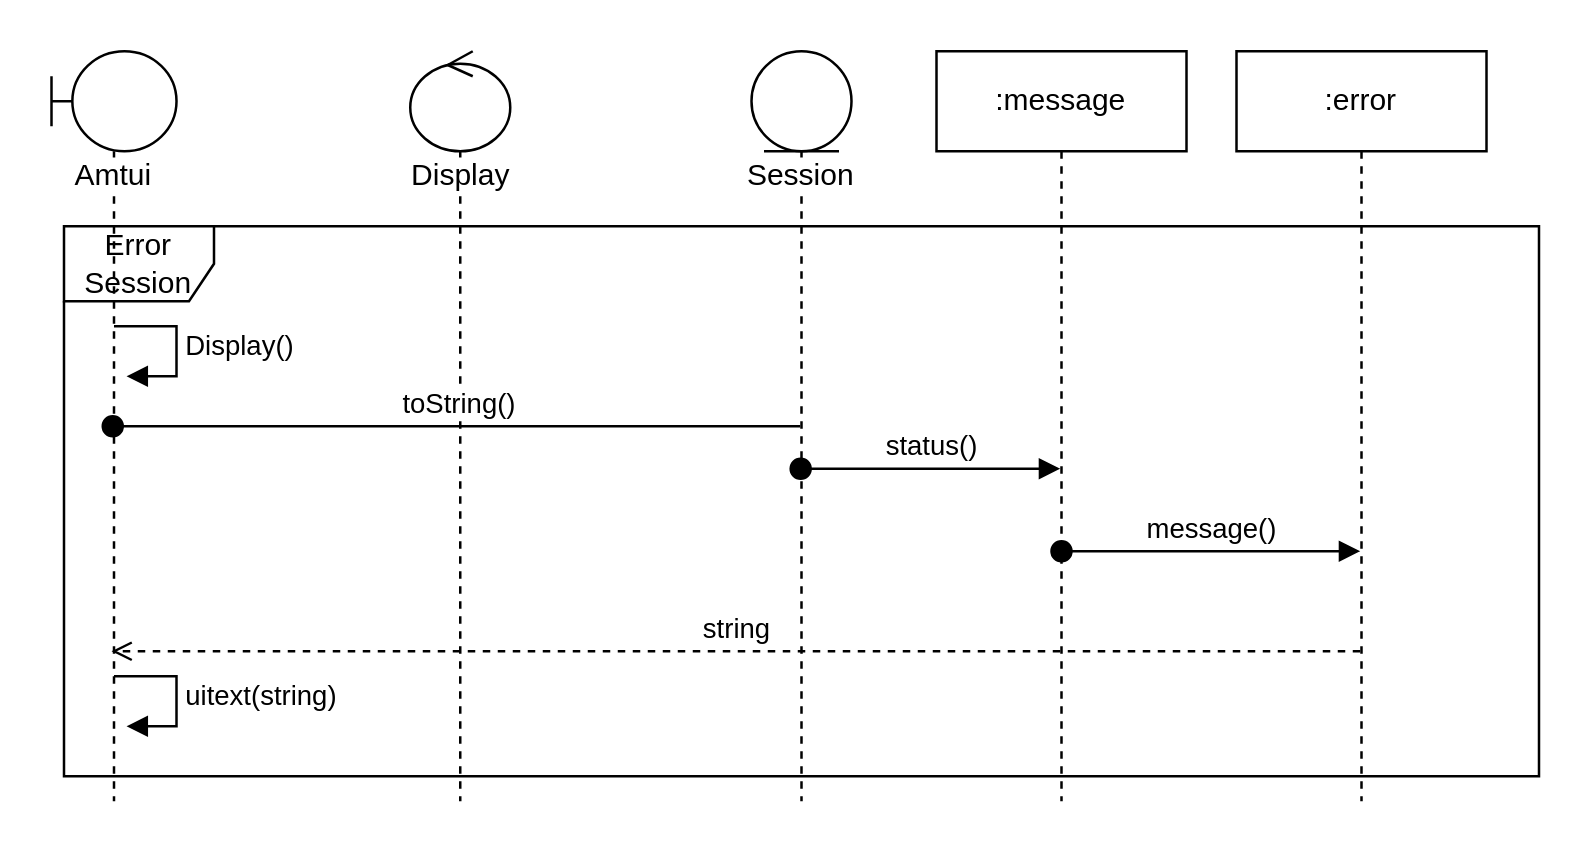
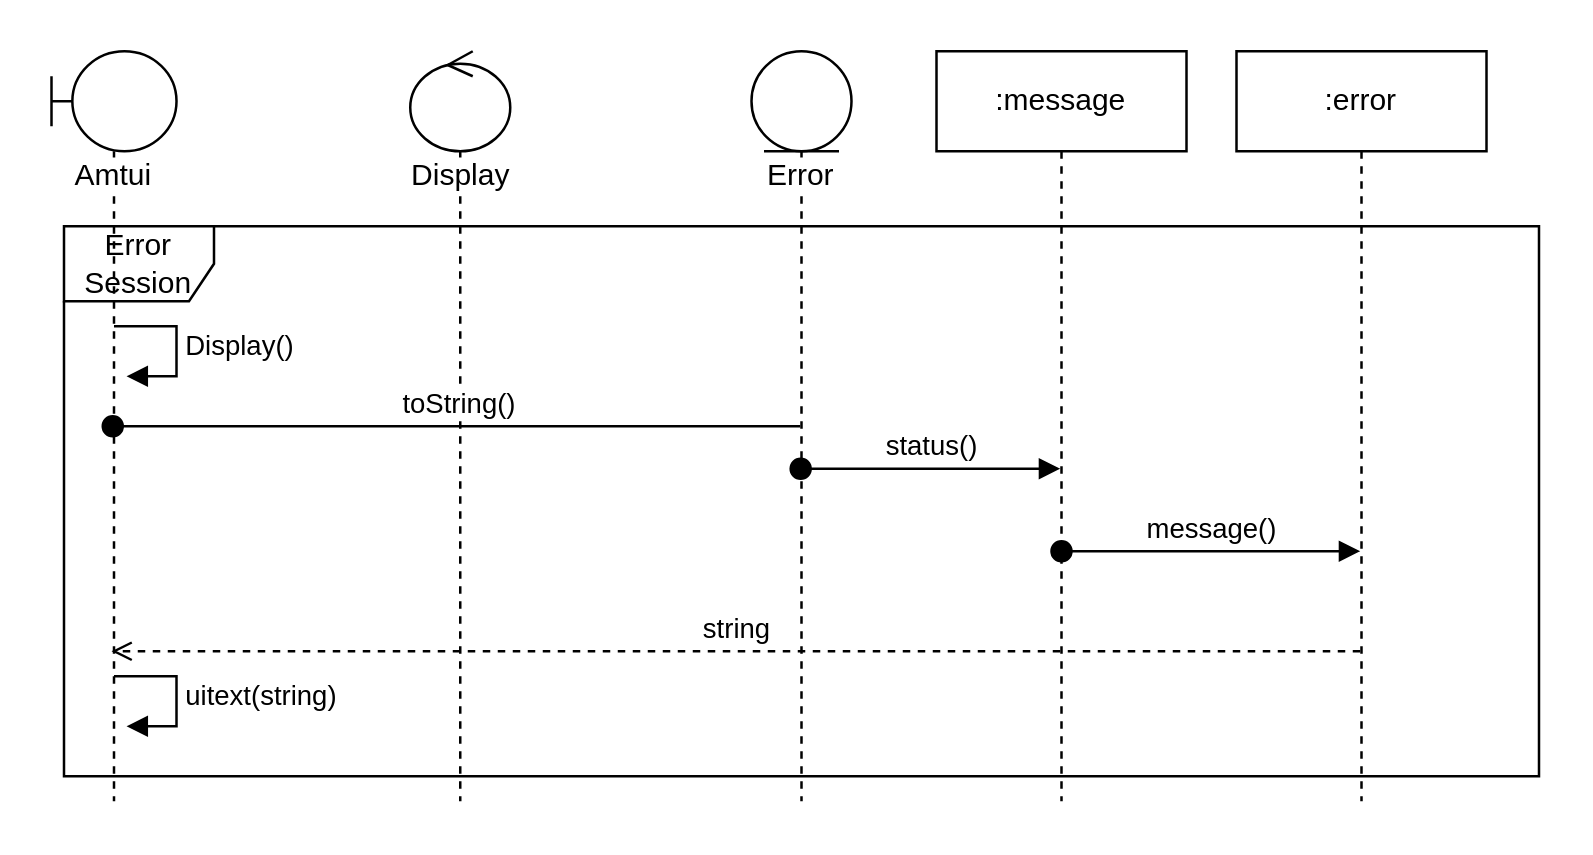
- <mxCell id="6" value="Session" style="shape=umlLifeline;participant=umlEntity;perimeter=lifelinePerimeter;whiteSpace=wrap;html=1;container=1;collapsible=0;recursiveResize=0;verticalAlign=top;spacingTop=36;labelBackgroundColor=#ffffff;outlineConnect=0;" vertex="1" parent="1"><mxGeometry x="300" y="20" width="40" height="300" as="geometry" /></mxCell>
+ <mxCell id="6" value="Error" style="shape=umlLifeline;participant=umlEntity;perimeter=lifelinePerimeter;whiteSpace=wrap;html=1;container=1;collapsible=0;recursiveResize=0;verticalAlign=top;spacingTop=36;labelBackgroundColor=#ffffff;outlineConnect=0;" vertex="1" parent="1"><mxGeometry x="300" y="20" width="40" height="300" as="geometry" /></mxCell>
